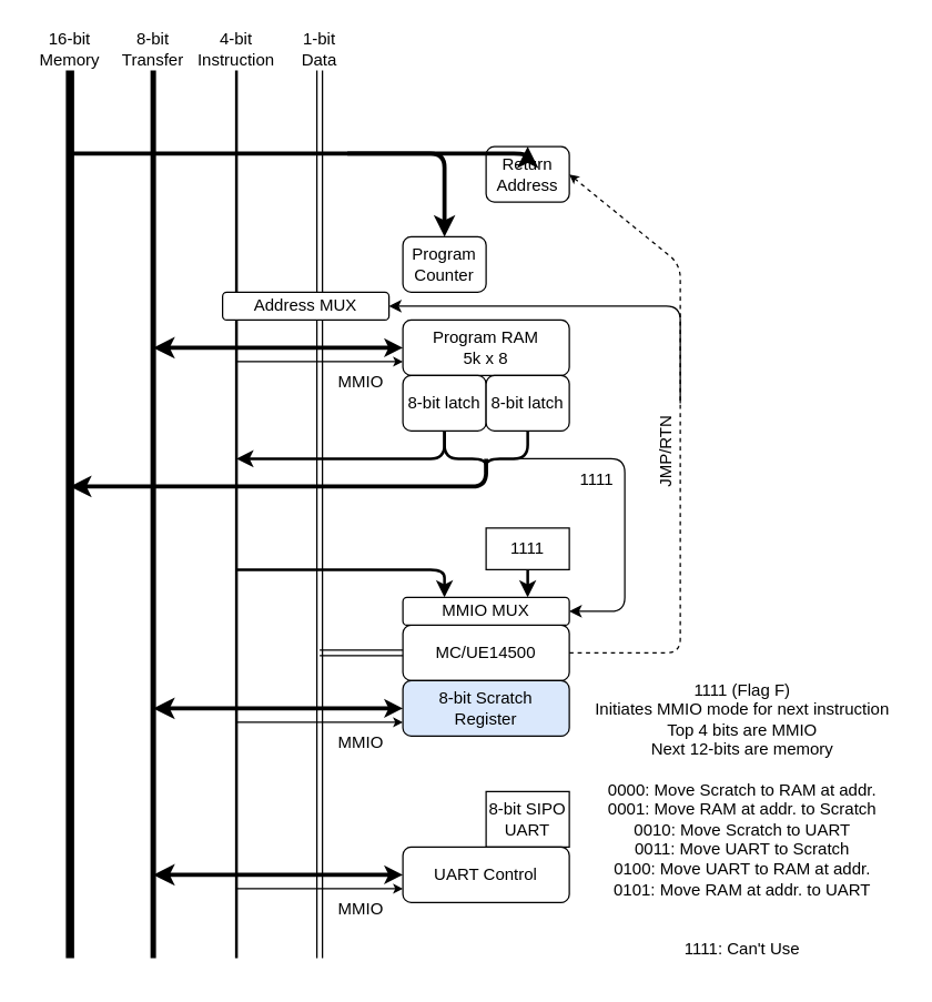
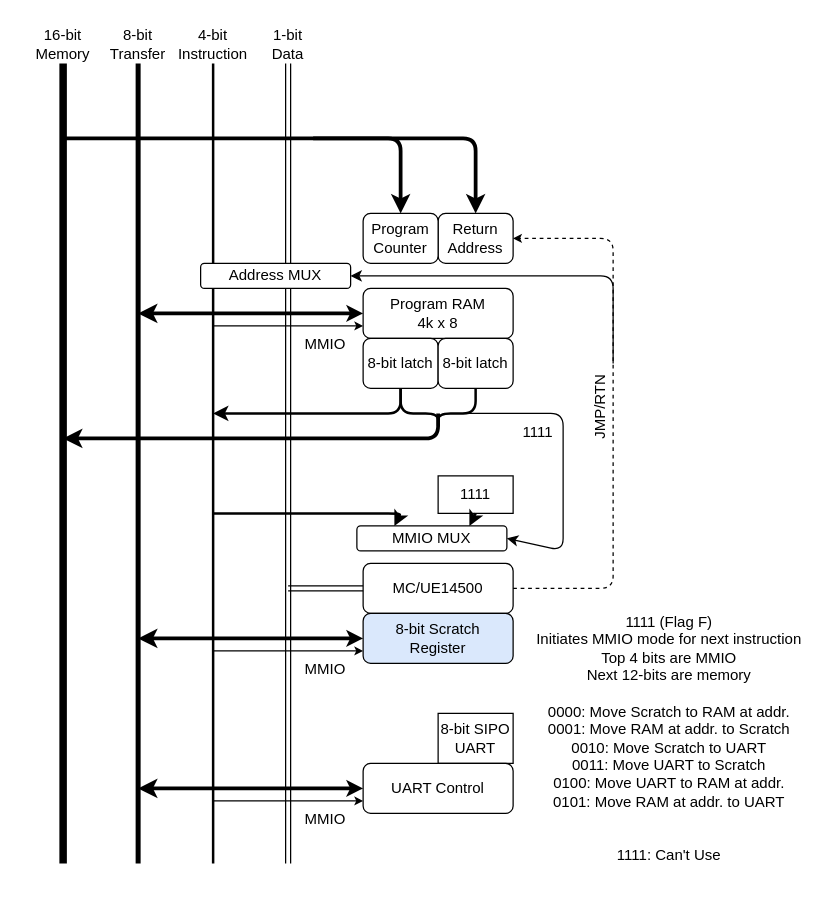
- <mxCell id="19" value="Return&lt;br&gt;Address" style="rounded=1;whiteSpace=wrap;html=1;" parent="1" vertex="1"><mxGeometry x="350" y="105" width="60" height="40" as="geometry" /></mxCell>
+ <mxCell id="19" value="Return&lt;br&gt;Address" style="rounded=1;whiteSpace=wrap;html=1;" parent="1" vertex="1"><mxGeometry x="350" y="170" width="60" height="40" as="geometry" /></mxCell>
- <mxCell id="9" value="Program RAM&lt;br&gt;5k x 8" style="rounded=1;whiteSpace=wrap;html=1;" parent="1" vertex="1"><mxGeometry x="290" y="230" width="120" height="40" as="geometry" /></mxCell>
+ <mxCell id="9" value="Program RAM&lt;br&gt;4k x 8" style="rounded=1;whiteSpace=wrap;html=1;" parent="1" vertex="1"><mxGeometry x="290" y="230" width="120" height="40" as="geometry" /></mxCell>
- <mxCell id="39" value="MMIO MUX" style="rounded=1;whiteSpace=wrap;html=1;" parent="1" vertex="1"><mxGeometry x="290" y="430" width="120" height="20" as="geometry" /></mxCell>
+ <mxCell id="39" value="MMIO MUX" style="rounded=1;whiteSpace=wrap;html=1;" parent="1" vertex="1"><mxGeometry x="285" y="420" width="120" height="20" as="geometry" /></mxCell>
